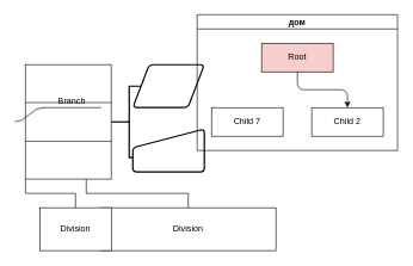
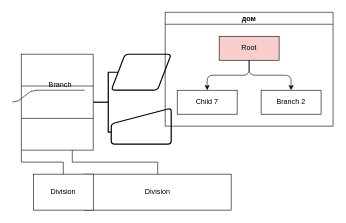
+ <mxCell id="15" value="" style="edgeStyle=elbowEdgeStyle;elbow=vertical;html=1;rounded=1;curved=0;sourcePerimeterSpacing=0;targetPerimeterSpacing=0;startSize=6;endSize=6;" edge="1" parent="12" source="13" target="14"><mxGeometry relative="1" as="geometry" /></mxCell>
- <mxCell id="16" value="Child 2" style="whiteSpace=wrap;html=1;" vertex="1" parent="12"><mxGeometry x="160" y="130" width="100" height="40" as="geometry" /></mxCell>
+ <mxCell id="16" value="Branch 2" style="whiteSpace=wrap;html=1;" vertex="1" parent="12"><mxGeometry x="160" y="130" width="100" height="40" as="geometry" /></mxCell>
